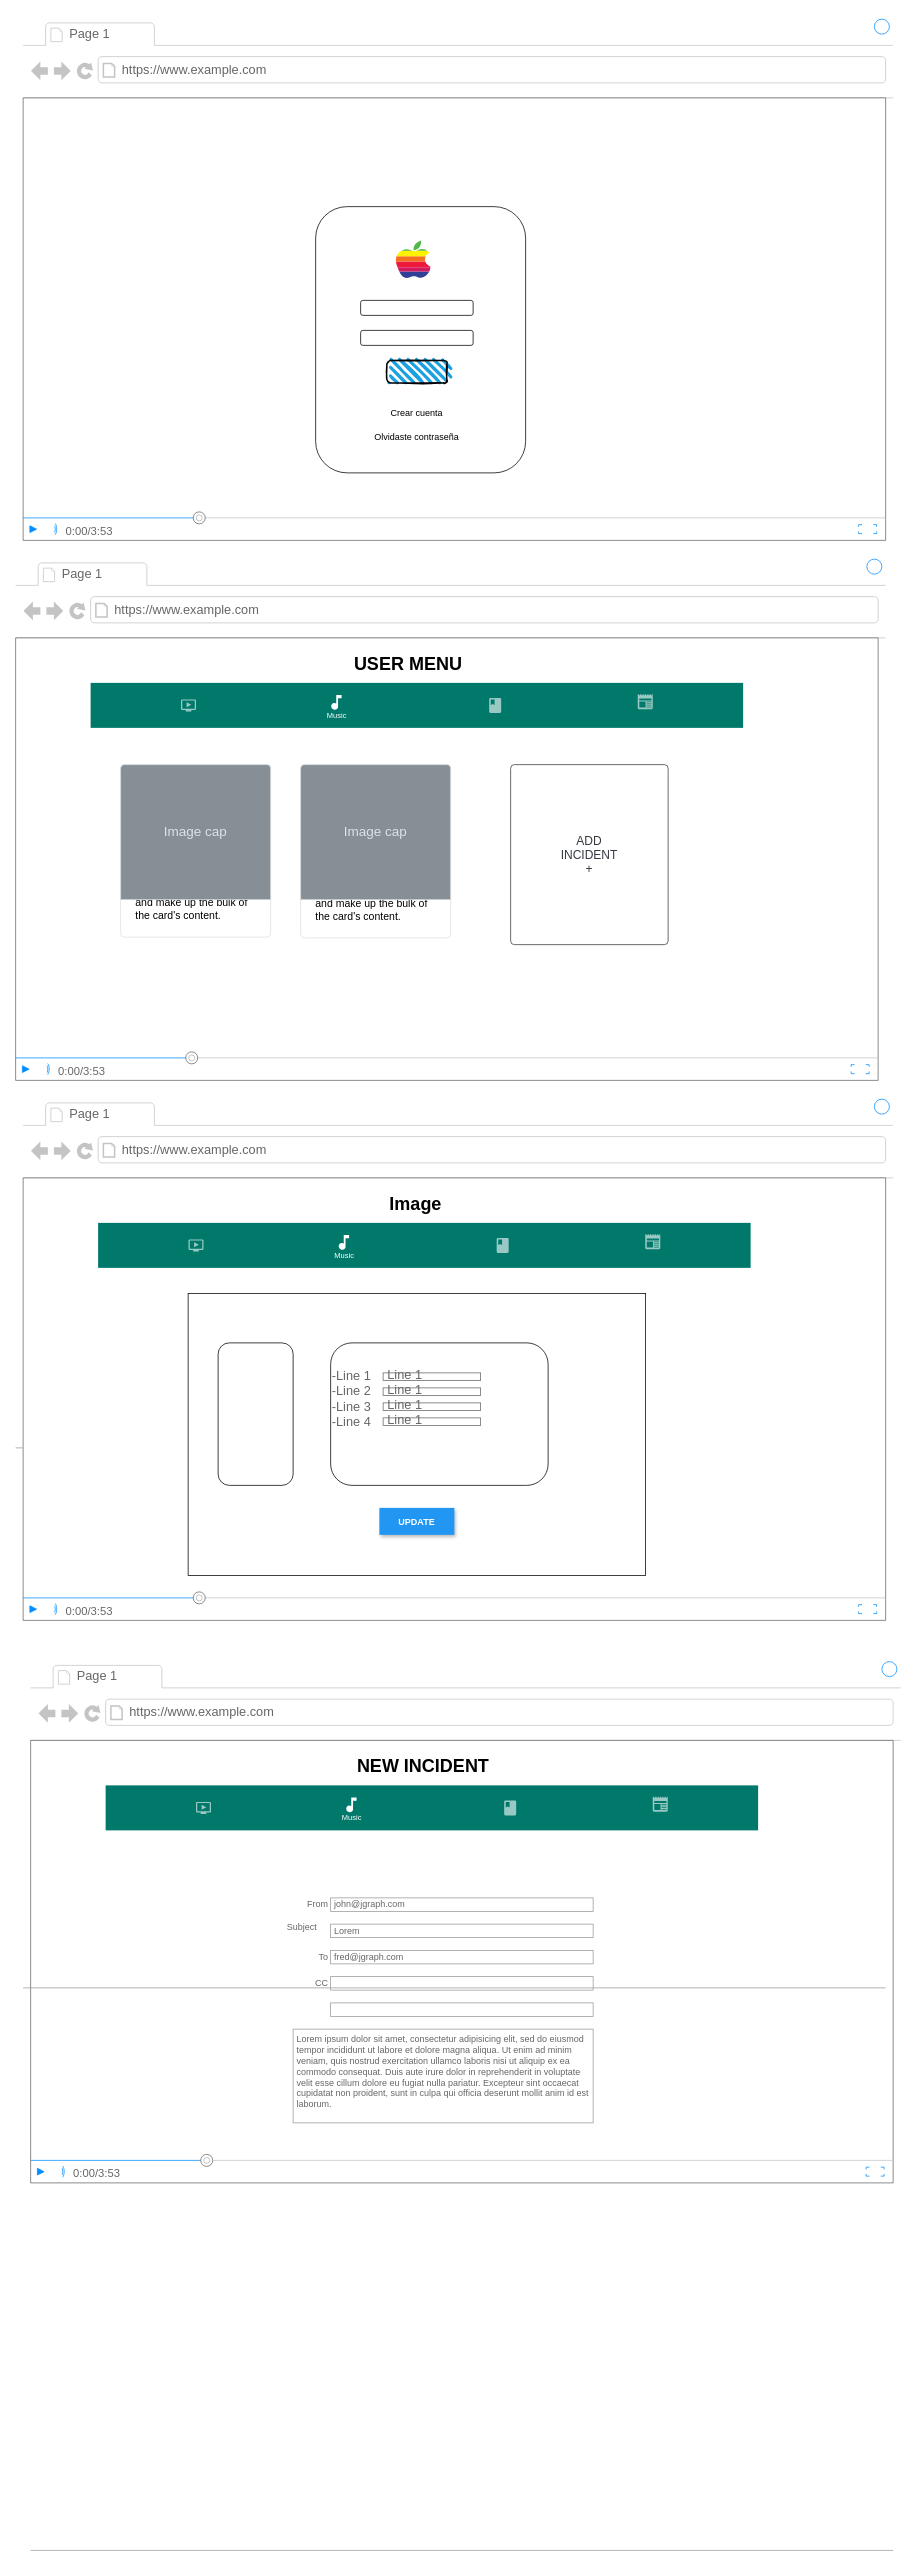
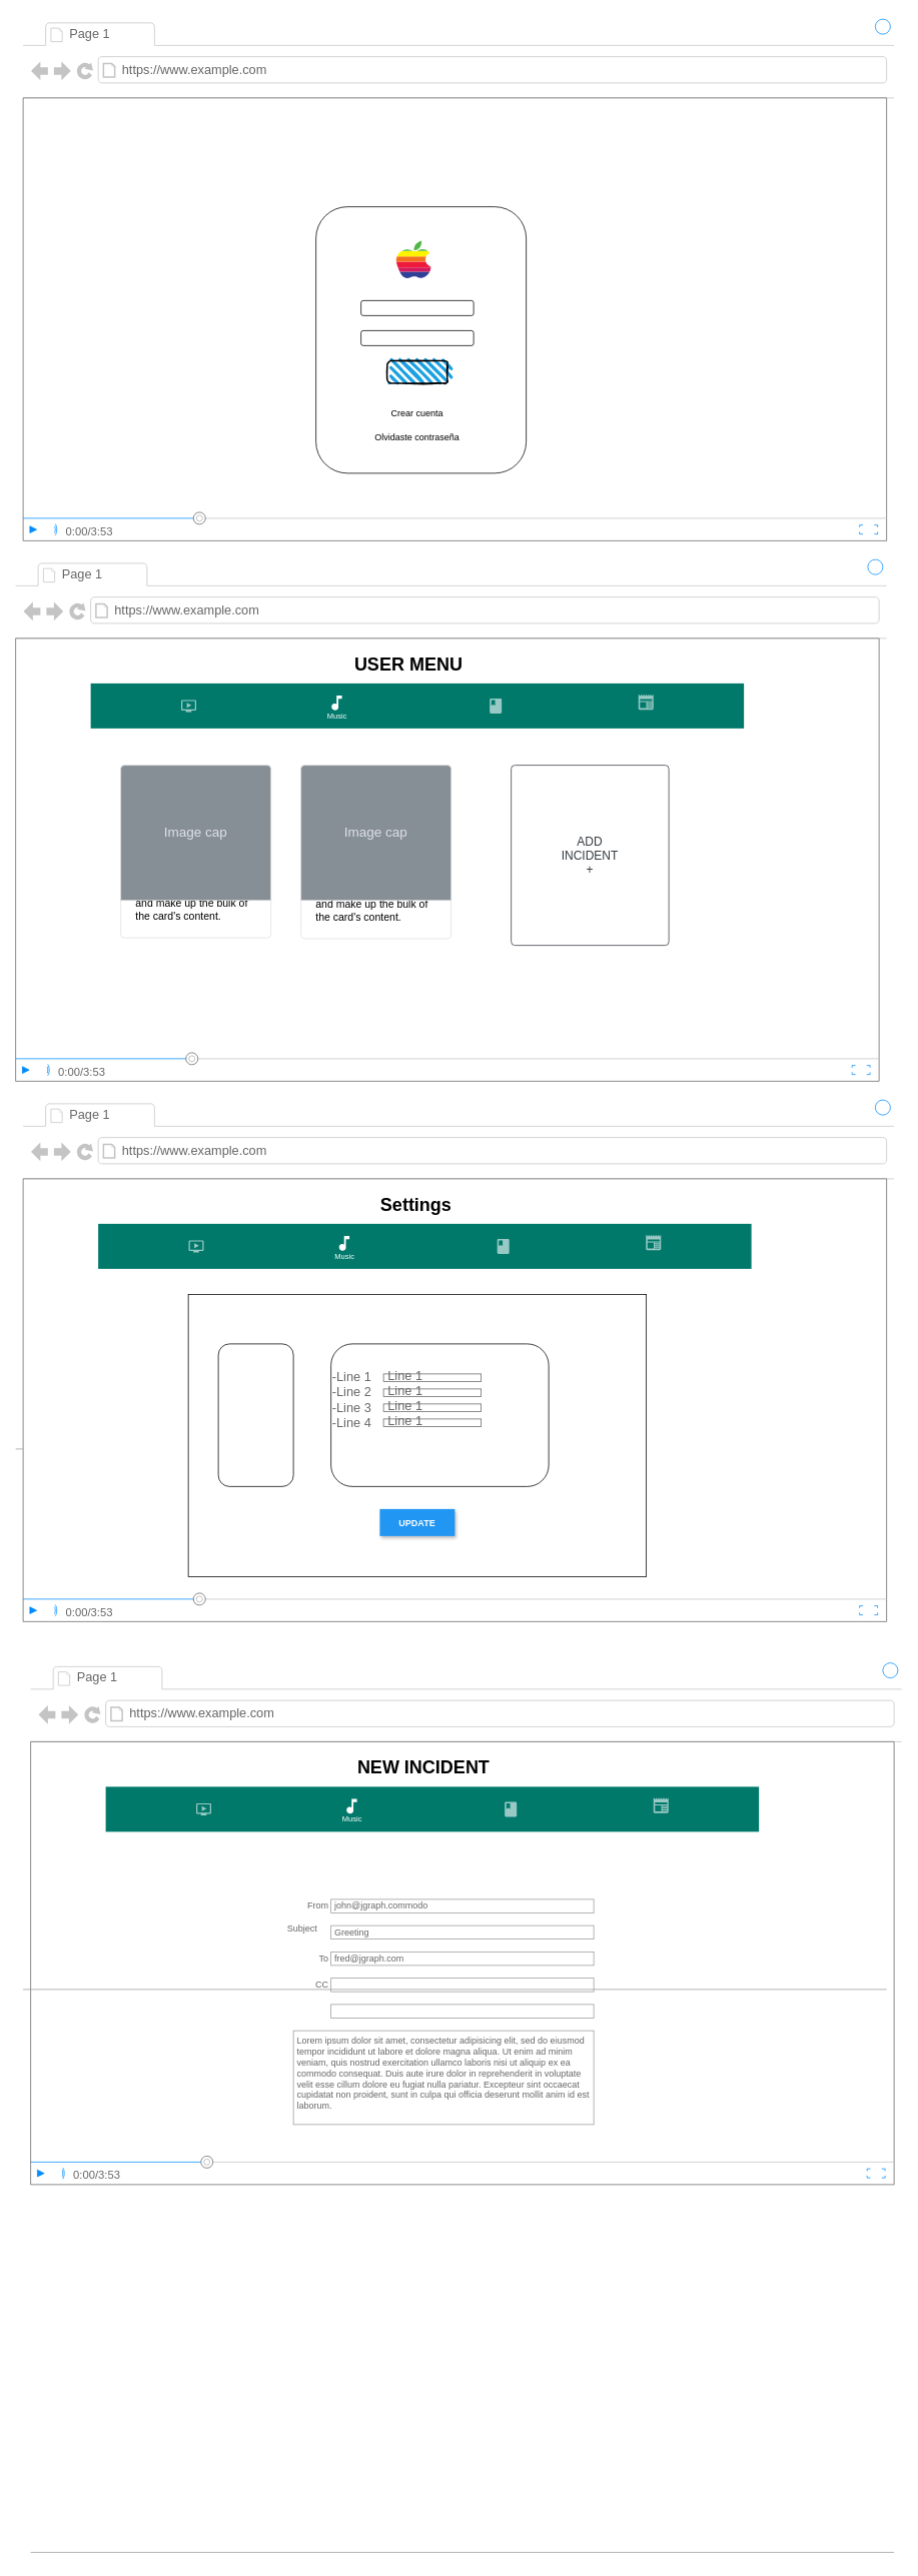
- <mxCell id="56" value="Image" style="text;strokeColor=none;fillColor=none;html=1;fontSize=24;fontStyle=1;verticalAlign=middle;align=center;" vertex="1" parent="51"><mxGeometry x="380" y="110" width="285" height="70" as="geometry" /></mxCell>
+ <mxCell id="56" value="Settings" style="text;strokeColor=none;fillColor=none;html=1;fontSize=24;fontStyle=1;verticalAlign=middle;align=center;" vertex="1" parent="51"><mxGeometry x="380" y="110" width="285" height="70" as="geometry" /></mxCell>
- <mxCell id="42" value="john@jgraph.com" style="strokeWidth=1;shadow=0;dashed=0;align=center;html=1;shape=mxgraph.mockup.forms.rrect;fillColor=#ffffff;rSize=0;fontColor=#666666;align=left;spacingLeft=3;strokeColor=#999999;" parent="30" vertex="1"><mxGeometry x="400" y="320" width="350" height="18" as="geometry" /></mxCell>
+ <mxCell id="42" value="john@jgraph.commodo" style="strokeWidth=1;shadow=0;dashed=0;align=center;html=1;shape=mxgraph.mockup.forms.rrect;fillColor=#ffffff;rSize=0;fontColor=#666666;align=left;spacingLeft=3;strokeColor=#999999;" parent="30" vertex="1"><mxGeometry x="400" y="320" width="350" height="18" as="geometry" /></mxCell>
- <mxCell id="44" value="Lorem" style="strokeWidth=1;shadow=0;dashed=0;align=center;html=1;shape=mxgraph.mockup.forms.rrect;fillColor=#ffffff;rSize=0;fontColor=#666666;align=left;spacingLeft=3;strokeColor=#999999;" parent="30" vertex="1"><mxGeometry x="400" y="355" width="350" height="18" as="geometry" /></mxCell>
+ <mxCell id="44" value="Greeting" style="strokeWidth=1;shadow=0;dashed=0;align=center;html=1;shape=mxgraph.mockup.forms.rrect;fillColor=#ffffff;rSize=0;fontColor=#666666;align=left;spacingLeft=3;strokeColor=#999999;" parent="30" vertex="1"><mxGeometry x="400" y="355" width="350" height="18" as="geometry" /></mxCell>
